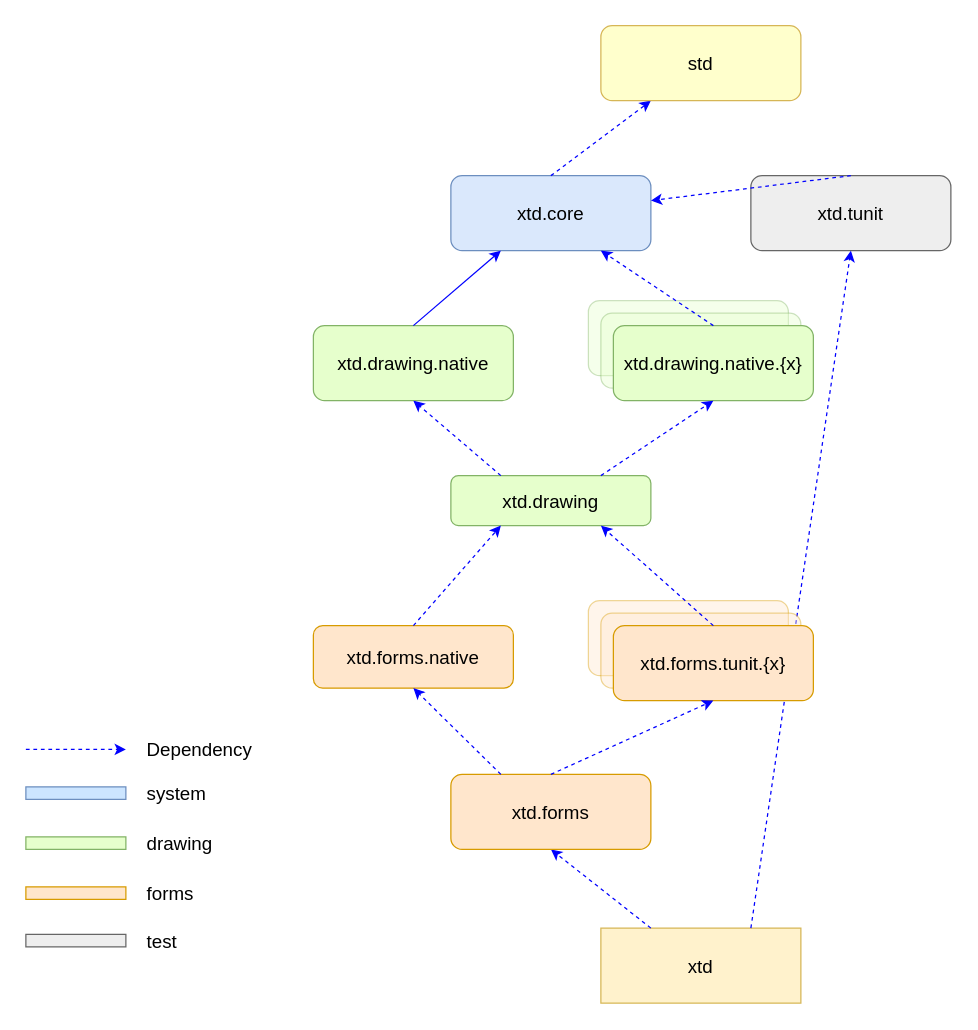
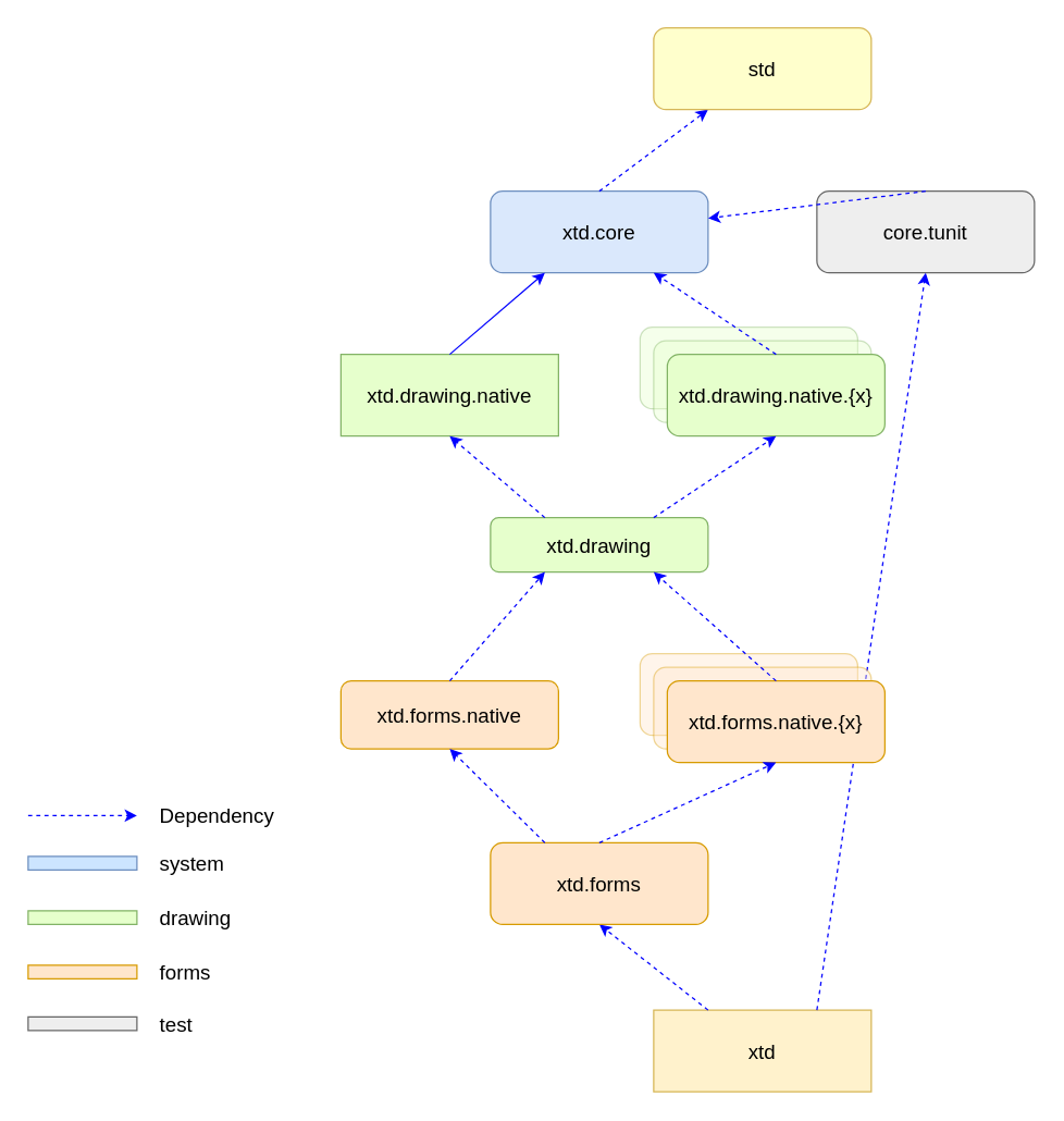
- <mxCell id="13" value="xtd.tunit" style="rounded=1;whiteSpace=wrap;html=1;fillColor=#EEEEEE;strokeColor=#666666;fontSize=15;" parent="1" vertex="1"><mxGeometry x="600" y="140" width="160" height="60" as="geometry" /></mxCell>
+ <mxCell id="13" value="core.tunit" style="rounded=1;whiteSpace=wrap;html=1;fillColor=#EEEEEE;strokeColor=#666666;fontSize=15;" parent="1" vertex="1"><mxGeometry x="600" y="140" width="160" height="60" as="geometry" /></mxCell>
- <mxCell id="29" value="xtd.drawing.native" style="rounded=1;whiteSpace=wrap;html=1;fontSize=15;fillColor=#E6FFCC;strokeColor=#82B366;" parent="1" vertex="1"><mxGeometry x="250" y="260" width="160" height="60" as="geometry" /></mxCell>
+ <mxCell id="29" value="xtd.drawing.native" style="whiteSpace=wrap;html=1;fontSize=15;fillColor=#E6FFCC;strokeColor=#82B366;rounded=0;" parent="1" vertex="1"><mxGeometry x="250" y="260" width="160" height="60" as="geometry" /></mxCell>
- <mxCell id="25" value="xtd.forms.tunit.{x}" style="rounded=1;whiteSpace=wrap;html=1;fillColor=#FFE6CC;strokeColor=#d79b00;fontSize=15;" parent="1" vertex="1"><mxGeometry x="490" y="500" width="160" height="60" as="geometry" /></mxCell>
+ <mxCell id="25" value="xtd.forms.native.{x}" style="rounded=1;whiteSpace=wrap;html=1;fillColor=#FFE6CC;strokeColor=#d79b00;fontSize=15;" parent="1" vertex="1"><mxGeometry x="490" y="500" width="160" height="60" as="geometry" /></mxCell>
